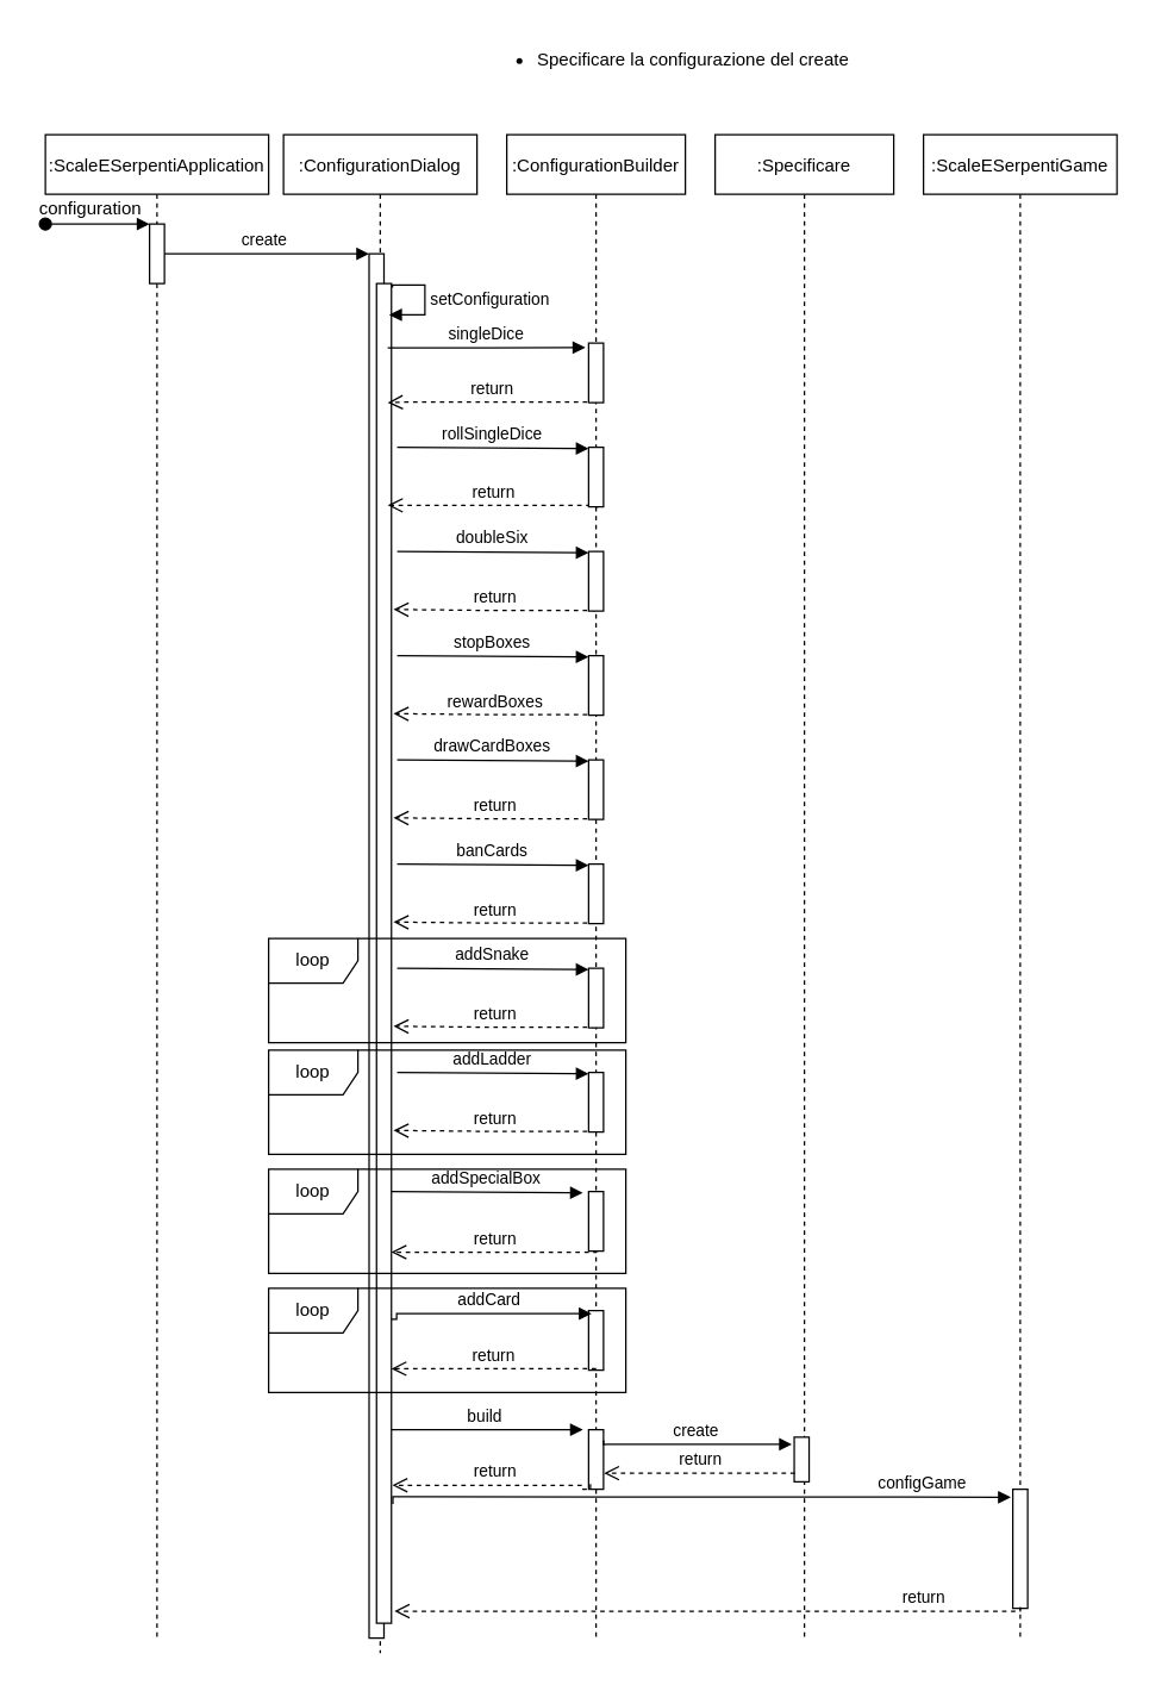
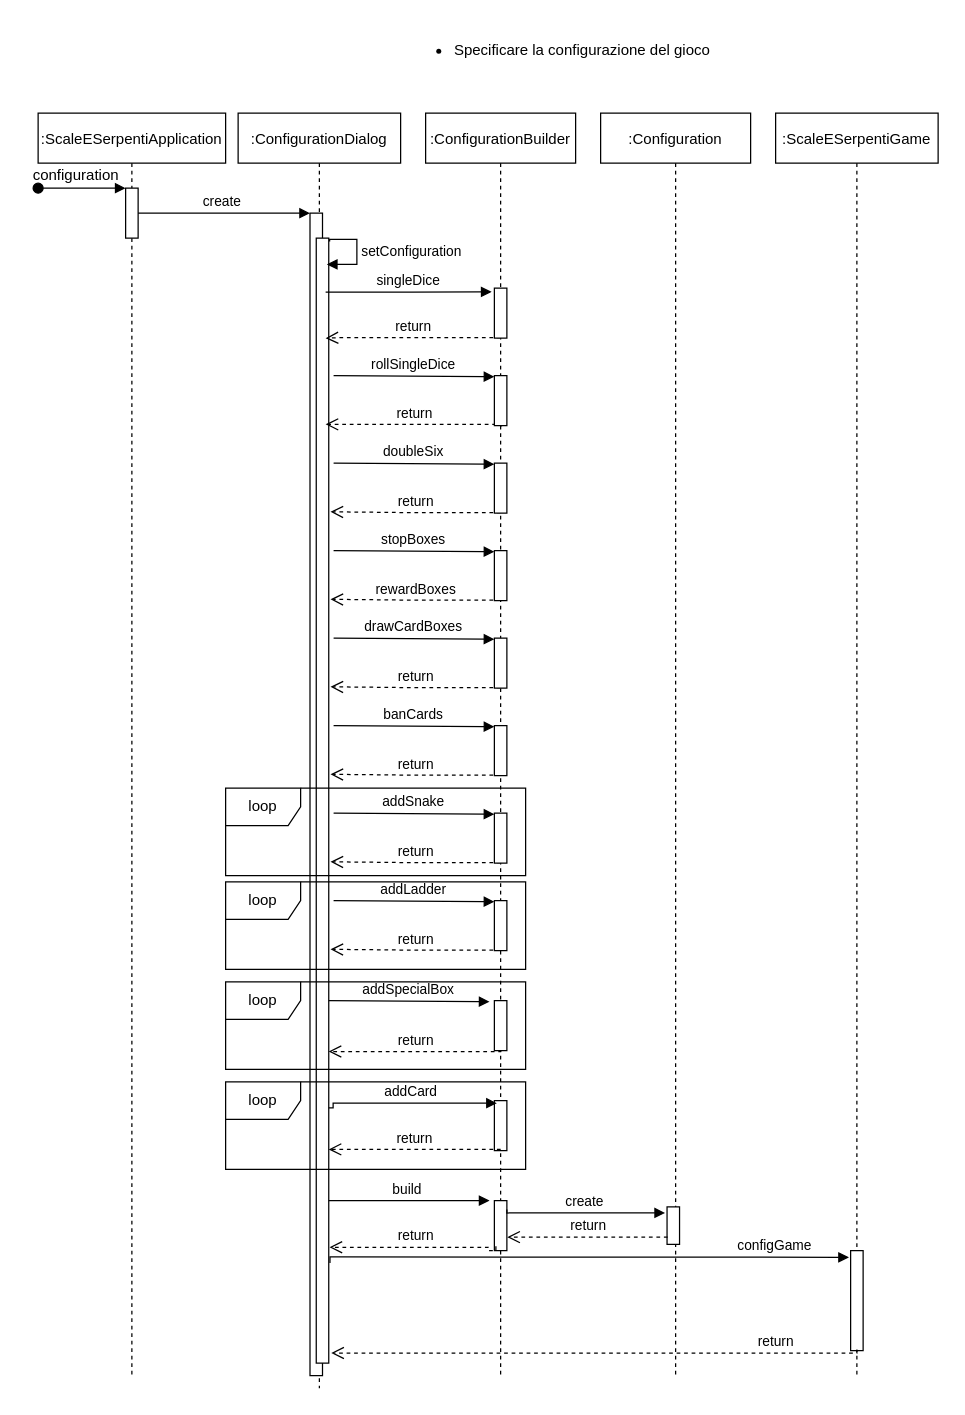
- <mxCell id="14" value="&lt;ul&gt;&lt;li&gt;Specificare la configurazione del create&lt;/li&gt;&lt;/ul&gt;" style="text;html=1;align=center;verticalAlign=middle;resizable=0;points=[];autosize=1;strokeColor=none;fillColor=none;" vertex="1" parent="1"><mxGeometry x="315" width="260" height="40" as="geometry" y="20" /></mxCell>
+ <mxCell id="14" value="&lt;ul&gt;&lt;li&gt;Specificare la configurazione del gioco&lt;/li&gt;&lt;/ul&gt;" style="text;html=1;align=center;verticalAlign=middle;resizable=0;points=[];autosize=1;strokeColor=none;fillColor=none;" vertex="1" parent="1"><mxGeometry x="315" width="260" height="40" as="geometry" y="20" /></mxCell>
- <mxCell id="17" value=":Specificare" style="shape=umlLifeline;perimeter=lifelinePerimeter;container=1;collapsible=0;recursiveResize=0;rounded=0;shadow=0;strokeWidth=1;" vertex="1" parent="1"><mxGeometry x="480" y="90" width="120" height="1010" as="geometry" /></mxCell>
+ <mxCell id="17" value=":Configuration" style="shape=umlLifeline;perimeter=lifelinePerimeter;container=1;collapsible=0;recursiveResize=0;rounded=0;shadow=0;strokeWidth=1;" vertex="1" parent="1"><mxGeometry x="480" y="90" width="120" height="1010" as="geometry" /></mxCell>
